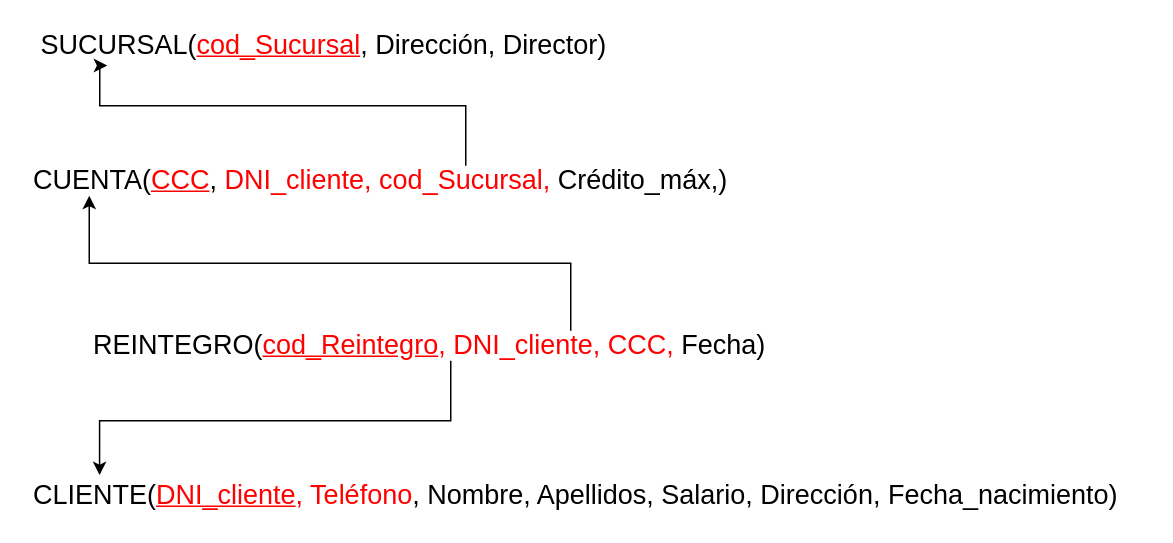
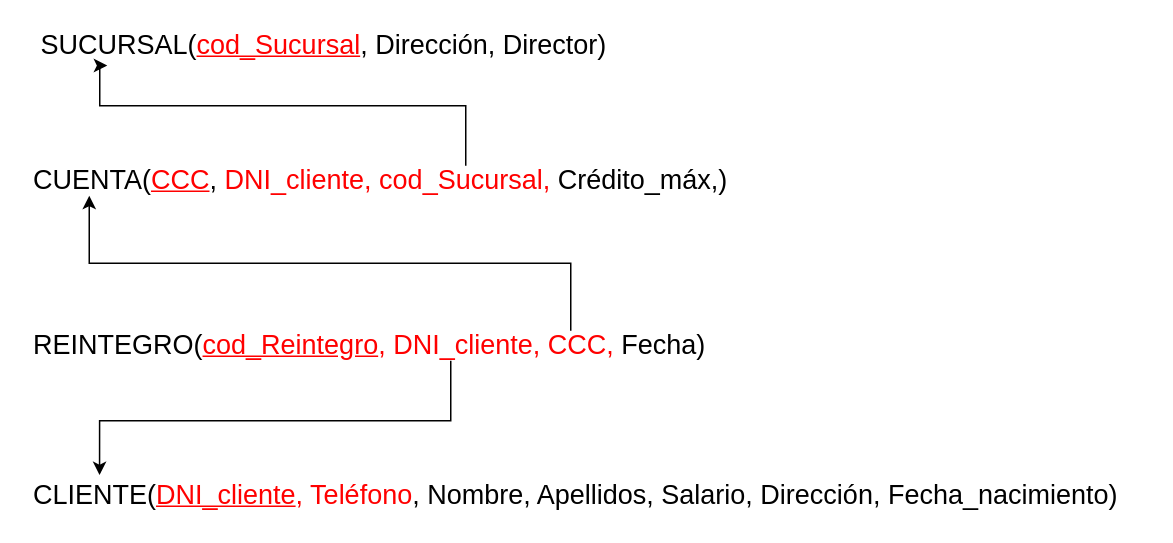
- <mxCell id="8" value="&lt;font style=&quot;font-size: 18px&quot;&gt;REINTEGRO(&lt;font color=&quot;#ff0000&quot;&gt;&lt;u&gt;cod_Reintegro&lt;/u&gt;,&amp;nbsp;&lt;/font&gt;&lt;font color=&quot;#ff0000&quot;&gt;DNI_cliente,&amp;nbsp;CCC&lt;/font&gt;&lt;span style=&quot;color: rgb(255 , 0 , 0)&quot;&gt;,&lt;/span&gt;&amp;nbsp;Fecha)&lt;/font&gt;" style="text;html=1;align=left;verticalAlign=middle;resizable=0;points=[];autosize=1;" parent="1" vertex="1"><mxGeometry x="60" y="220" width="460" height="20" as="geometry" /></mxCell>
+ <mxCell id="8" value="&lt;font style=&quot;font-size: 18px&quot;&gt;REINTEGRO(&lt;font color=&quot;#ff0000&quot;&gt;&lt;u&gt;cod_Reintegro&lt;/u&gt;,&amp;nbsp;&lt;/font&gt;&lt;font color=&quot;#ff0000&quot;&gt;DNI_cliente,&amp;nbsp;CCC&lt;/font&gt;&lt;span style=&quot;color: rgb(255 , 0 , 0)&quot;&gt;,&lt;/span&gt;&amp;nbsp;Fecha)&lt;/font&gt;" style="text;html=1;align=left;verticalAlign=middle;resizable=0;points=[];autosize=1;" parent="1" vertex="1"><mxGeometry x="20" y="220" width="460" height="20" as="geometry" /></mxCell>
